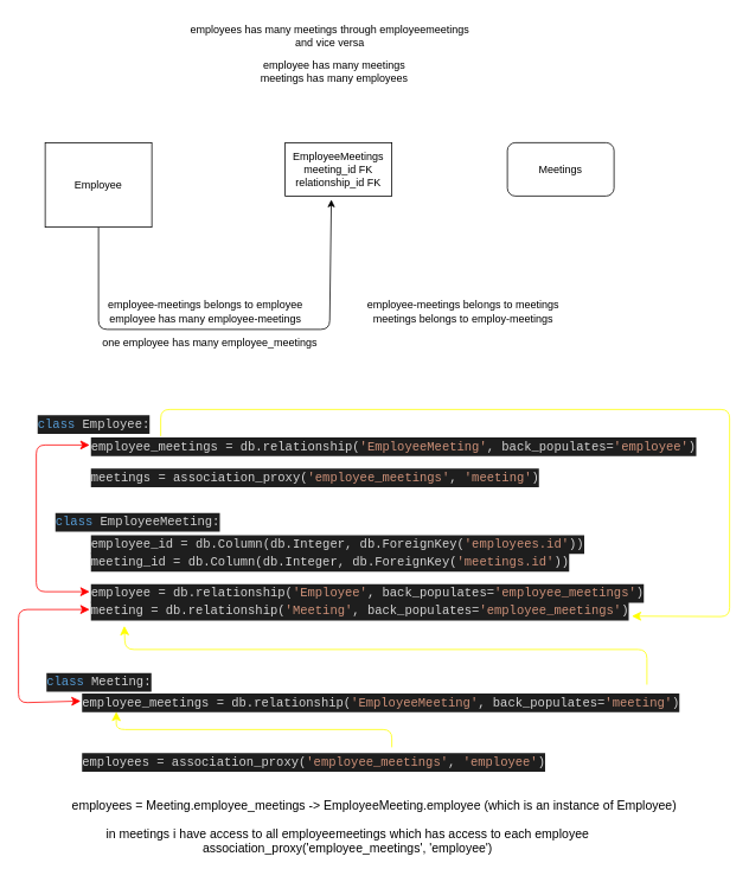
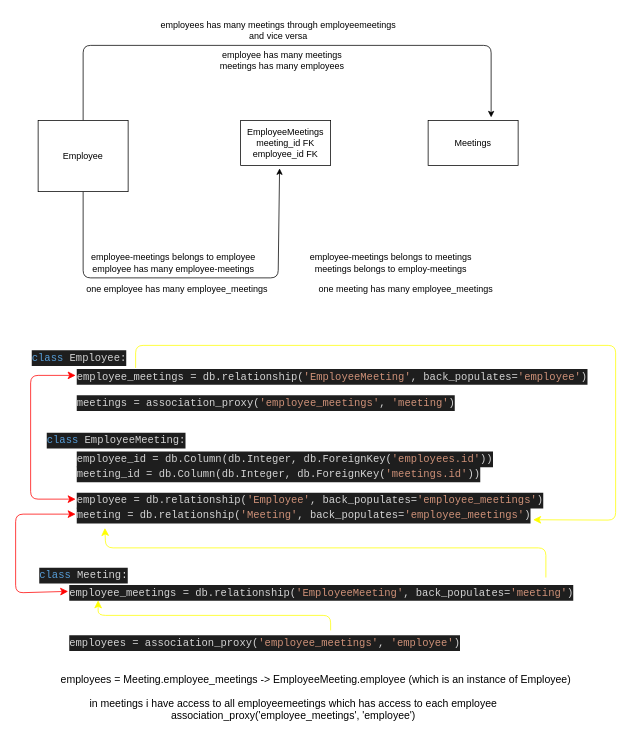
+ <mxCell id="3" style="edgeStyle=none;html=1;entryX=0.7;entryY=-0.067;entryDx=0;entryDy=0;entryPerimeter=0;" parent="1" source="4" target="6" edge="1"><mxGeometry relative="1" as="geometry"><Array as="points"><mxPoint x="110" y="60" /><mxPoint x="654" y="60" /></Array></mxGeometry></mxCell>
- <mxCell id="5" value="EmployeeMeetings&lt;br&gt;meeting_id FK&lt;br&gt;relationship_id FK" style="whiteSpace=wrap;html=1;" parent="1" vertex="1"><mxGeometry x="320" y="160" width="120" height="60" as="geometry" /></mxCell>
+ <mxCell id="5" value="EmployeeMeetings&lt;br&gt;meeting_id FK&lt;br&gt;employee_id FK" style="whiteSpace=wrap;html=1;" parent="1" vertex="1"><mxGeometry x="320" y="160" width="120" height="60" as="geometry" /></mxCell>
- <mxCell id="6" value="Meetings" style="whiteSpace=wrap;html=1;rounded=1;" parent="1" vertex="1"><mxGeometry x="570" y="160" width="120" height="60" as="geometry" /></mxCell>
+ <mxCell id="6" value="Meetings" style="whiteSpace=wrap;html=1;" parent="1" vertex="1"><mxGeometry x="570" y="160" width="120" height="60" as="geometry" /></mxCell>
+ <mxCell id="27" value="one meeting has many employee_meetings" style="text;html=1;align=center;verticalAlign=middle;resizable=0;points=[];autosize=1;strokeColor=none;fillColor=none;" vertex="1" parent="1"><mxGeometry x="410" y="370" width="260" height="30" as="geometry" /></mxCell>
